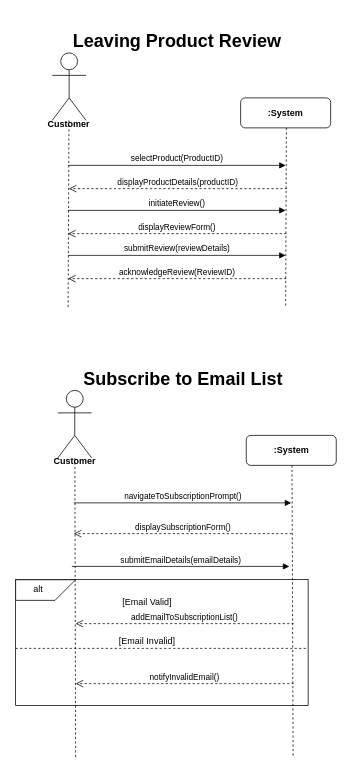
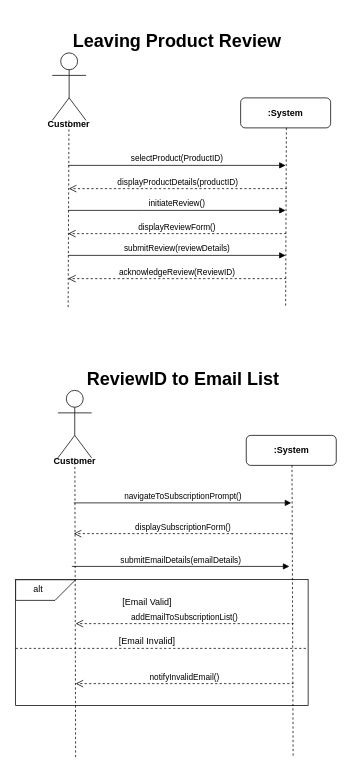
- <mxCell id="23" value="&lt;h1&gt;Subscribe to Email List&lt;br&gt;&lt;/h1&gt;" style="text;html=1;align=center;verticalAlign=middle;resizable=0;points=[];autosize=1;strokeColor=none;fillColor=none;" vertex="1" parent="1"><mxGeometry x="97.52" y="470" width="290" height="70" as="geometry" /></mxCell>
+ <mxCell id="23" value="&lt;h1&gt;ReviewID to Email List&lt;br&gt;&lt;/h1&gt;" style="text;html=1;align=center;verticalAlign=middle;resizable=0;points=[];autosize=1;strokeColor=none;fillColor=none;" vertex="1" parent="1"><mxGeometry x="97.52" y="470" width="290" height="70" as="geometry" /></mxCell>
